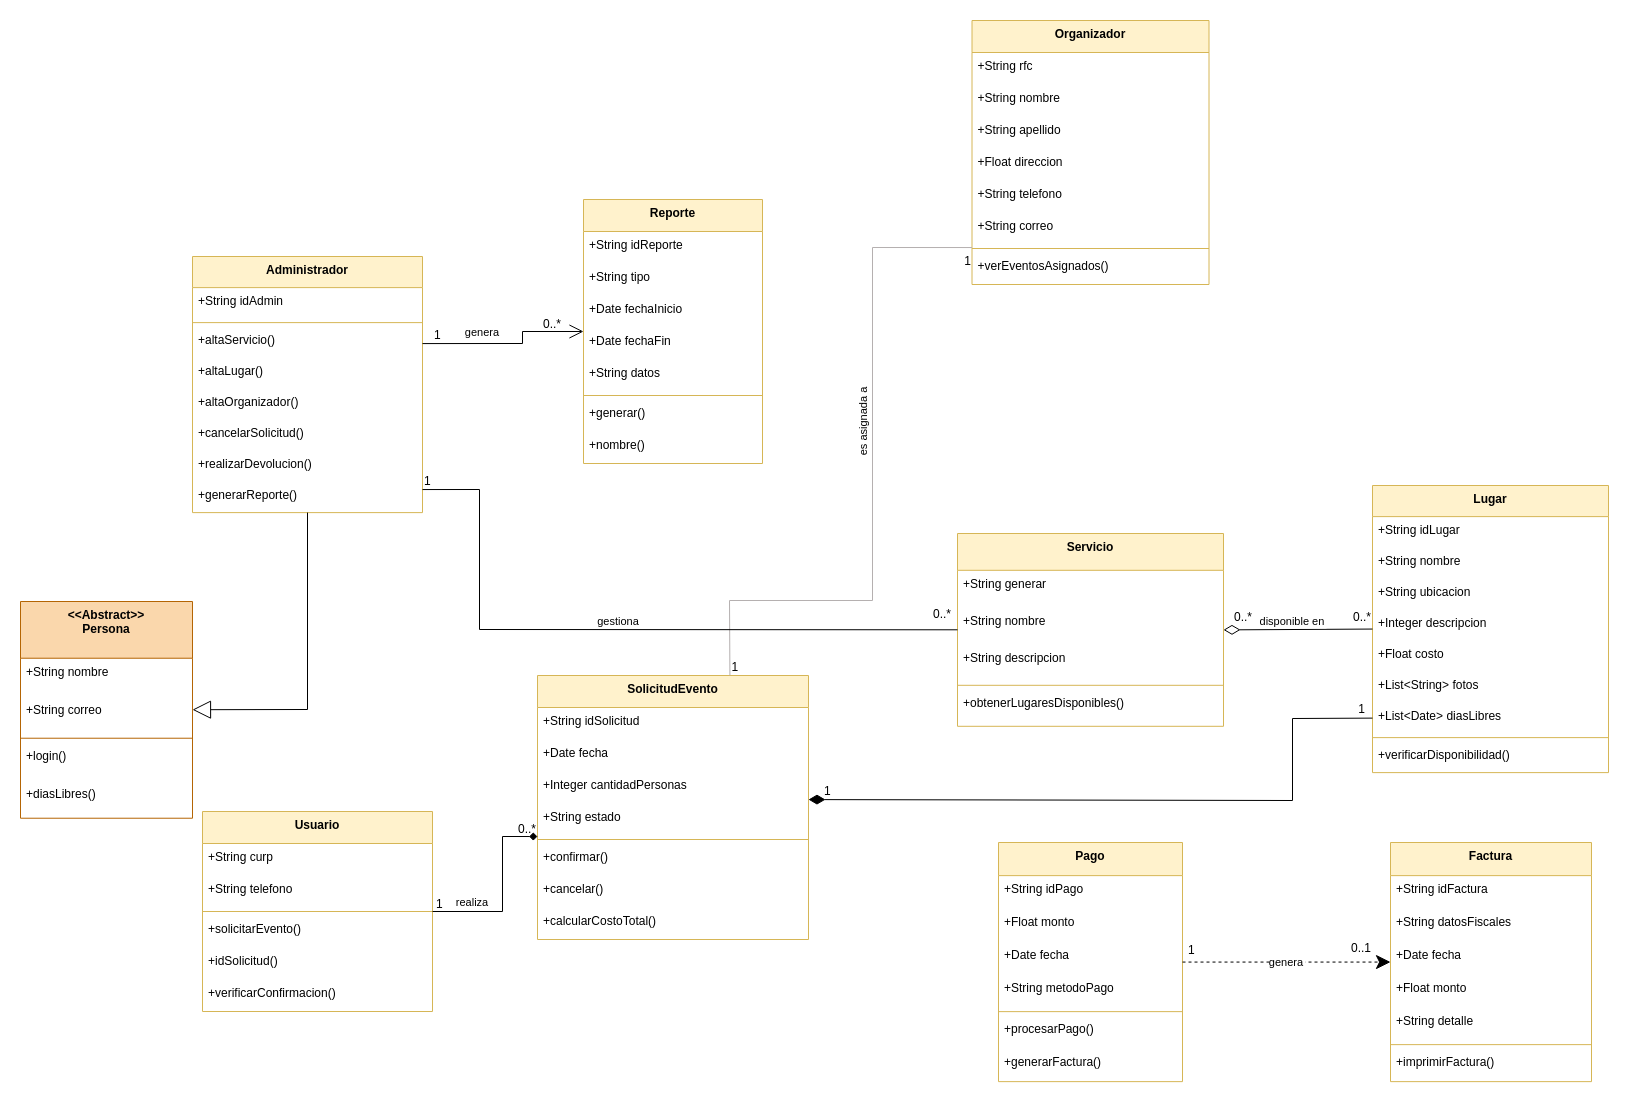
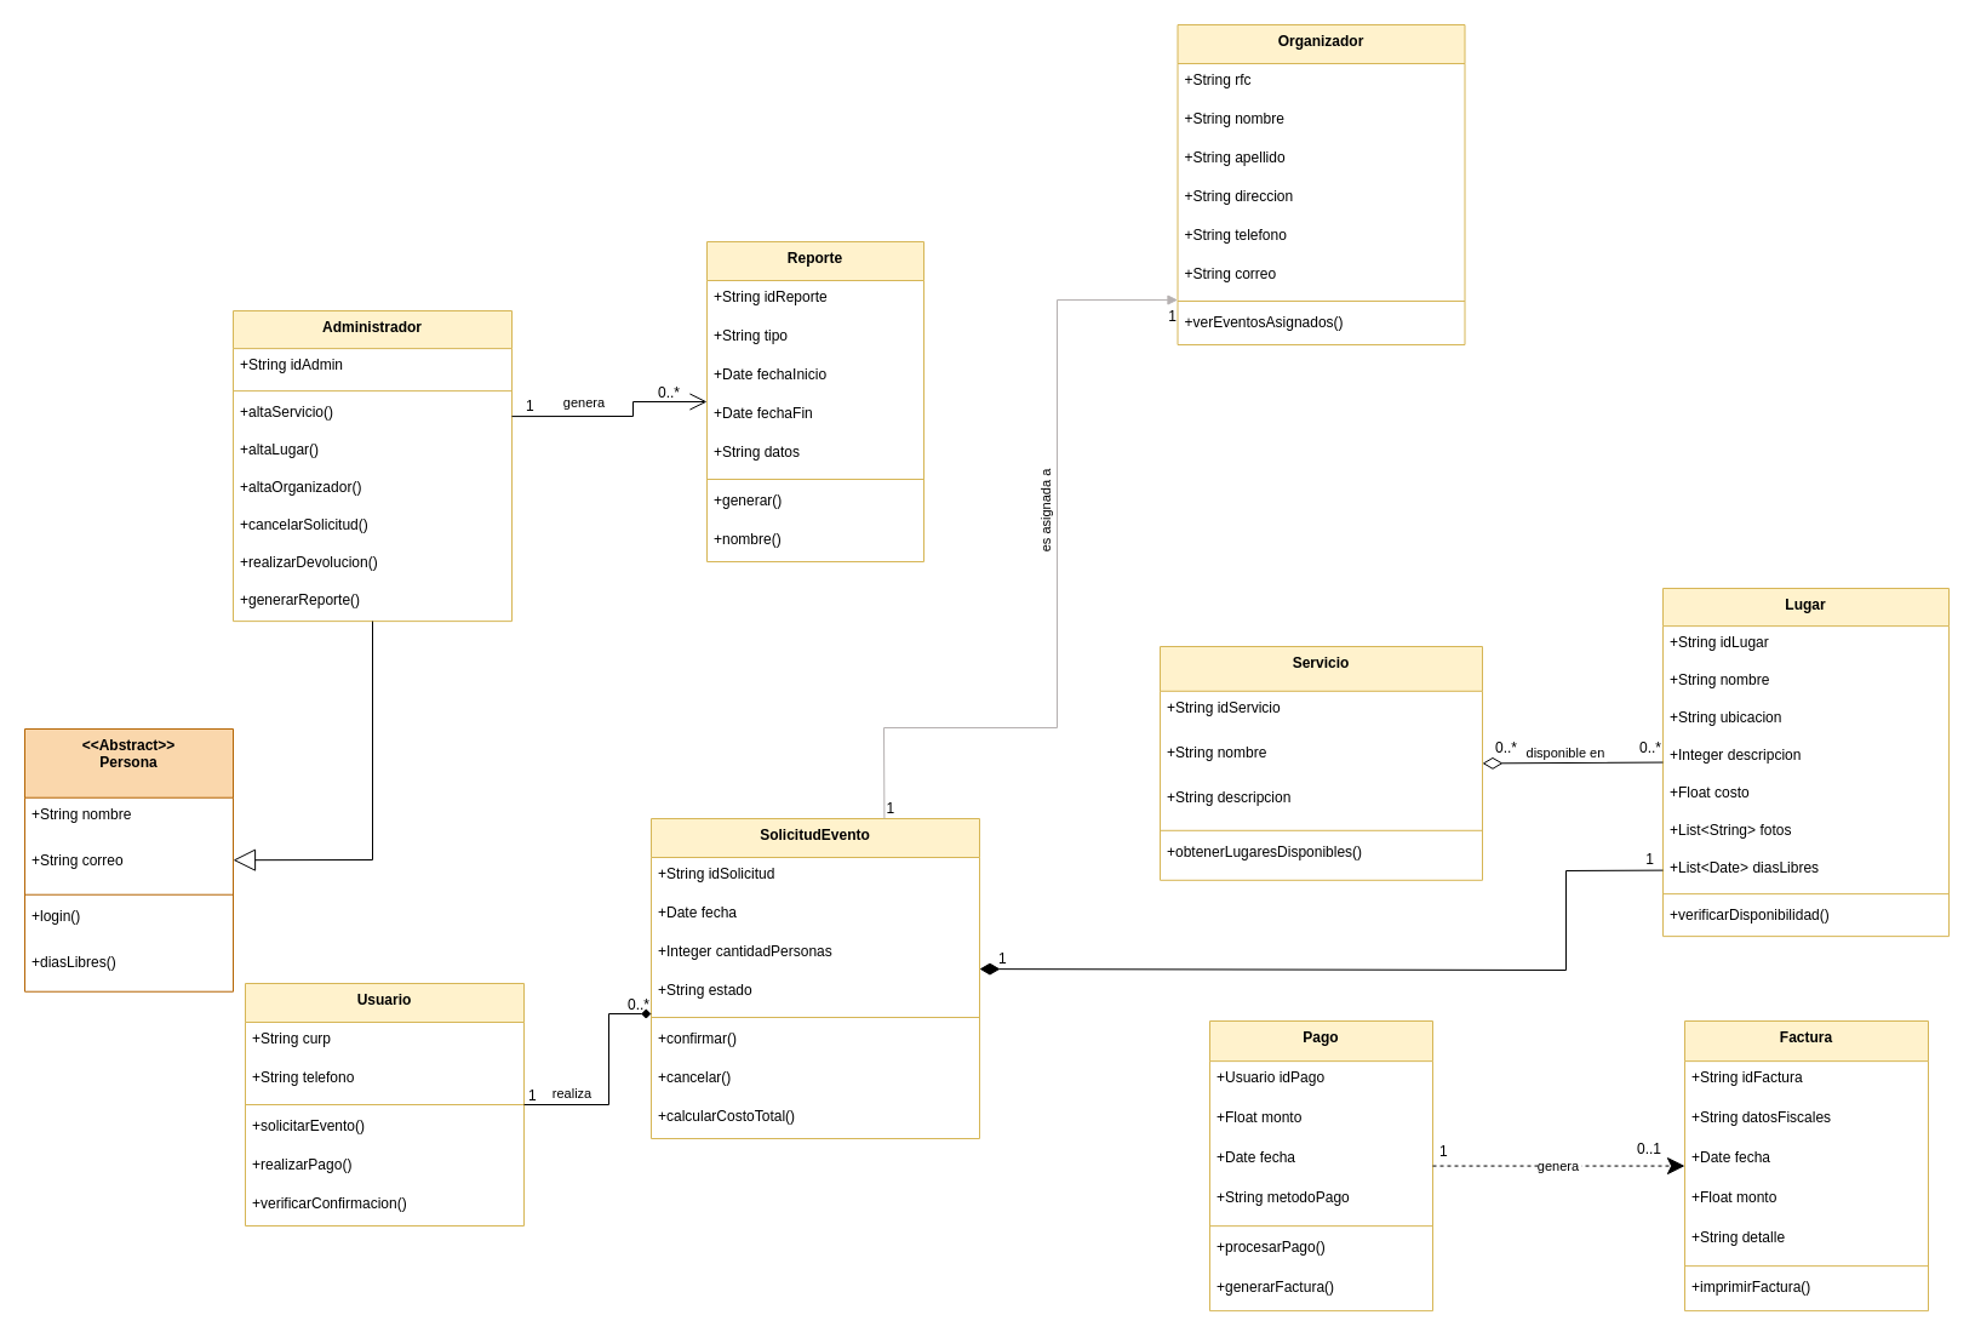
- <mxCell id="22" value="+Float direccion" style="text;strokeColor=none;fillColor=none;align=left;verticalAlign=top;spacingLeft=4;spacingRight=4;overflow=hidden;rotatable=0;points=[[0,0.5],[1,0.5]];portConstraint=eastwest;" vertex="1" parent="18"><mxGeometry y="128" width="237" height="32" as="geometry" /></mxCell>
+ <mxCell id="22" value="+String direccion" style="text;strokeColor=none;fillColor=none;align=left;verticalAlign=top;spacingLeft=4;spacingRight=4;overflow=hidden;rotatable=0;points=[[0,0.5],[1,0.5]];portConstraint=eastwest;" vertex="1" parent="18"><mxGeometry y="128" width="237" height="32" as="geometry" /></mxCell>
- <mxCell id="80" value="es asignada a" style="curved=0;startArrow=none;endArrow=none;exitX=0.71;exitY=0;entryX=0;entryY=0.86;rounded=0;fillColor=#f5f5f5;strokeColor=light-dark(#b5b0b0, #959595);horizontal=0;" edge="1" parent="1" source="27" target="18"><mxGeometry x="0.187" y="10" relative="1" as="geometry"><Array as="points"><mxPoint x="729" y="600" /><mxPoint x="872" y="600" /><mxPoint x="872" y="247" /></Array><mxPoint as="offset" /></mxGeometry></mxCell>
+ <mxCell id="80" value="es asignada a" style="curved=0;startArrow=none;endArrow=block;exitX=0.71;exitY=0;entryX=0;entryY=0.86;rounded=0;fillColor=#f5f5f5;strokeColor=light-dark(#b5b0b0, #959595);horizontal=0;" edge="1" parent="1" source="27" target="18"><mxGeometry x="0.187" y="10" relative="1" as="geometry"><Array as="points"><mxPoint x="729" y="600" /><mxPoint x="872" y="600" /><mxPoint x="872" y="247" /></Array><mxPoint as="offset" /></mxGeometry></mxCell>
- <mxCell id="37" value="+String generar" style="text;strokeColor=none;fillColor=none;align=left;verticalAlign=top;spacingLeft=4;spacingRight=4;overflow=hidden;rotatable=0;points=[[0,0.5],[1,0.5]];portConstraint=eastwest;" vertex="1" parent="36"><mxGeometry y="36.8" width="266" height="37" as="geometry" /></mxCell>
+ <mxCell id="37" value="+String idServicio" style="text;strokeColor=none;fillColor=none;align=left;verticalAlign=top;spacingLeft=4;spacingRight=4;overflow=hidden;rotatable=0;points=[[0,0.5],[1,0.5]];portConstraint=eastwest;" vertex="1" parent="36"><mxGeometry y="36.8" width="266" height="37" as="geometry" /></mxCell>
- <mxCell id="95" value="gestiona" style="curved=0;startArrow=none;endArrow=none;exitX=1;exitY=0.91;rounded=0;" edge="1" parent="1" source="9" target="36"><mxGeometry x="-0.005" y="9" relative="1" as="geometry"><Array as="points"><mxPoint x="479" y="489" /><mxPoint x="479" y="629" /></Array><mxPoint x="882" y="570" as="targetPoint" /><mxPoint as="offset" /></mxGeometry></mxCell>
- <mxCell id="96" value="1" style="edgeLabel;resizable=0;labelBackgroundColor=none;fontSize=12;align=left;verticalAlign=bottom;" vertex="1" parent="95"><mxGeometry x="-1" relative="1" as="geometry" /></mxCell>
- <mxCell id="97" value="0..*" style="edgeLabel;resizable=0;labelBackgroundColor=none;fontSize=12;align=right;verticalAlign=top;" vertex="1" parent="95"><mxGeometry x="1" relative="1" as="geometry"><mxPoint x="-5" y="-29" as="offset" /></mxGeometry></mxCell>
- <mxCell id="53" value="+String idPago" style="text;strokeColor=none;fillColor=none;align=left;verticalAlign=top;spacingLeft=4;spacingRight=4;overflow=hidden;rotatable=0;points=[[0,0.5],[1,0.5]];portConstraint=eastwest;" vertex="1" parent="52"><mxGeometry y="33.143" width="184" height="33" as="geometry" /></mxCell>
+ <mxCell id="53" value="+Usuario idPago" style="text;strokeColor=none;fillColor=none;align=left;verticalAlign=top;spacingLeft=4;spacingRight=4;overflow=hidden;rotatable=0;points=[[0,0.5],[1,0.5]];portConstraint=eastwest;" vertex="1" parent="52"><mxGeometry y="33.143" width="184" height="33" as="geometry" /></mxCell>
- <mxCell id="7" value="+idSolicitud()" style="text;strokeColor=none;fillColor=none;align=left;verticalAlign=top;spacingLeft=4;spacingRight=4;overflow=hidden;rotatable=0;points=[[0,0.5],[1,0.5]];portConstraint=eastwest;" vertex="1" parent="2"><mxGeometry y="136" width="230" height="32" as="geometry" /></mxCell>
+ <mxCell id="7" value="+realizarPago()" style="text;strokeColor=none;fillColor=none;align=left;verticalAlign=top;spacingLeft=4;spacingRight=4;overflow=hidden;rotatable=0;points=[[0,0.5],[1,0.5]];portConstraint=eastwest;" vertex="1" parent="2"><mxGeometry y="136" width="230" height="32" as="geometry" /></mxCell>
